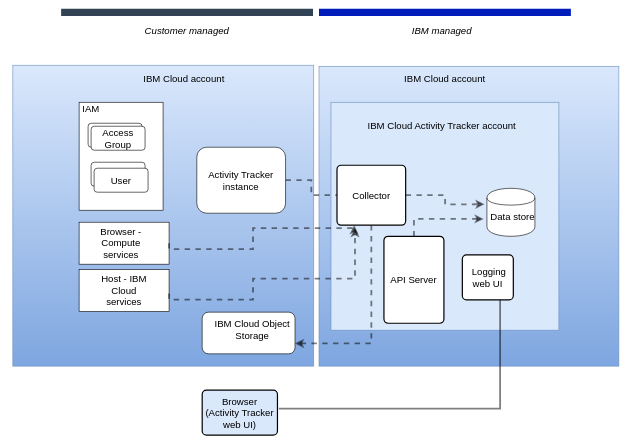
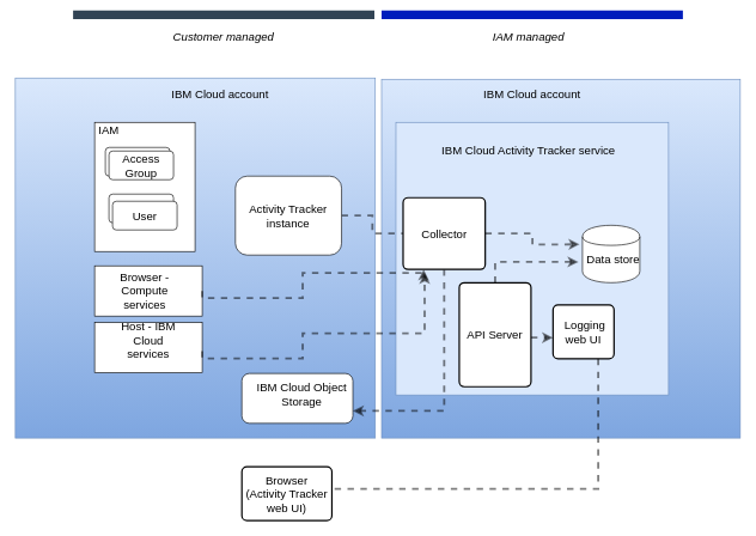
- <mxCell id="18" value="IBM managed" style="text;html=1;strokeColor=none;fillColor=none;align=center;verticalAlign=middle;whiteSpace=wrap;rounded=0;fontSize=16;fontStyle=2" parent="1" vertex="1"><mxGeometry x="531" y="40" width="410" height="20" as="geometry" /></mxCell>
+ <mxCell id="18" value="IAM managed" style="text;html=1;strokeColor=none;fillColor=none;align=center;verticalAlign=middle;whiteSpace=wrap;rounded=0;fontSize=16;fontStyle=2" parent="1" vertex="1"><mxGeometry x="531" y="40" width="410" height="20" as="geometry" /></mxCell>
- <mxCell id="27" value="&lt;font style=&quot;font-size: 16px&quot;&gt;IBM Cloud Activity Tracker account&lt;/font&gt; " style="text;html=1;strokeColor=none;fillColor=none;align=center;verticalAlign=middle;whiteSpace=wrap;rounded=0;" parent="1" vertex="1"><mxGeometry x="575.5" y="198.5" width="320" height="20" as="geometry" /></mxCell>
+ <mxCell id="27" value="&lt;font style=&quot;font-size: 16px&quot;&gt;IBM Cloud Activity Tracker service&lt;/font&gt; " style="text;html=1;strokeColor=none;fillColor=none;align=center;verticalAlign=middle;whiteSpace=wrap;rounded=0;" parent="1" vertex="1"><mxGeometry x="575.5" y="198.5" width="320" height="20" as="geometry" /></mxCell>
+ <mxCell id="28" value="" style="edgeStyle=orthogonalEdgeStyle;rounded=0;comic=0;jumpStyle=none;jumpSize=9;orthogonalLoop=1;jettySize=auto;html=1;strokeColor=#000000;strokeWidth=3;fontSize=16;opacity=50;endSize=6;dashed=1;" parent="1" source="30" target="32" edge="1"><mxGeometry relative="1" as="geometry"><Array as="points"><mxPoint x="751" y="470" /><mxPoint x="751" y="470" /></Array></mxGeometry></mxCell>
- <mxCell id="36" value="Host - IBM Cloud services" style="text;html=1;strokeColor=none;fillColor=none;align=center;verticalAlign=middle;whiteSpace=wrap;rounded=0;fontSize=16;" parent="1" vertex="1"><mxGeometry x="154.94" y="463.5" width="102.12" height="41" as="geometry" /></mxCell>
+ <mxCell id="36" value="Host - IBM Cloud services" style="text;html=1;strokeColor=none;fillColor=none;align=center;verticalAlign=middle;whiteSpace=wrap;rounded=0;fontSize=16;" parent="1" vertex="1"><mxGeometry x="154.94" y="453.5" width="102.12" height="41" as="geometry" /></mxCell>
- <mxCell id="31" value="" style="edgeStyle=orthogonalEdgeStyle;rounded=0;comic=0;jumpStyle=none;jumpSize=9;orthogonalLoop=1;jettySize=auto;html=1;dashed=0;endArrow=none;endFill=0;endSize=6;strokeColor=#000000;strokeWidth=3;fontSize=16;opacity=50;entryX=1.018;entryY=0.413;entryDx=0;entryDy=0;entryPerimeter=0;" parent="1" source="32" target="33" edge="1"><mxGeometry relative="1" as="geometry"><mxPoint x="832.75" y="579.5" as="targetPoint" /><Array as="points"><mxPoint x="833" y="681" /></Array></mxGeometry></mxCell>
+ <mxCell id="31" value="" style="edgeStyle=orthogonalEdgeStyle;rounded=0;comic=0;jumpStyle=none;jumpSize=9;orthogonalLoop=1;jettySize=auto;html=1;dashed=1;endArrow=none;endFill=0;endSize=6;strokeColor=#000000;strokeWidth=3;fontSize=16;opacity=50;entryX=1.018;entryY=0.413;entryDx=0;entryDy=0;entryPerimeter=0;" parent="1" source="32" target="33" edge="1"><mxGeometry relative="1" as="geometry"><mxPoint x="832.75" y="579.5" as="targetPoint" /><Array as="points"><mxPoint x="833" y="681" /></Array></mxGeometry></mxCell>
- <mxCell id="33" value="&lt;div&gt;Browser&lt;/div&gt;&lt;div&gt;(Activity Tracker web UI)&lt;br&gt;&lt;/div&gt;" style="rounded=1;whiteSpace=wrap;html=1;absoluteArcSize=1;arcSize=14;strokeWidth=2;fontSize=16;fillColor=#dae8fc;" parent="1" vertex="1"><mxGeometry x="336.24" y="650" width="125.5" height="75" as="geometry" /></mxCell>
+ <mxCell id="33" value="&lt;div&gt;Browser&lt;/div&gt;&lt;div&gt;(Activity Tracker web UI)&lt;br&gt;&lt;/div&gt;" style="rounded=1;whiteSpace=wrap;html=1;absoluteArcSize=1;arcSize=14;strokeWidth=2;fontSize=16;" parent="1" vertex="1"><mxGeometry x="336.24" y="650" width="125.5" height="75" as="geometry" /></mxCell>
